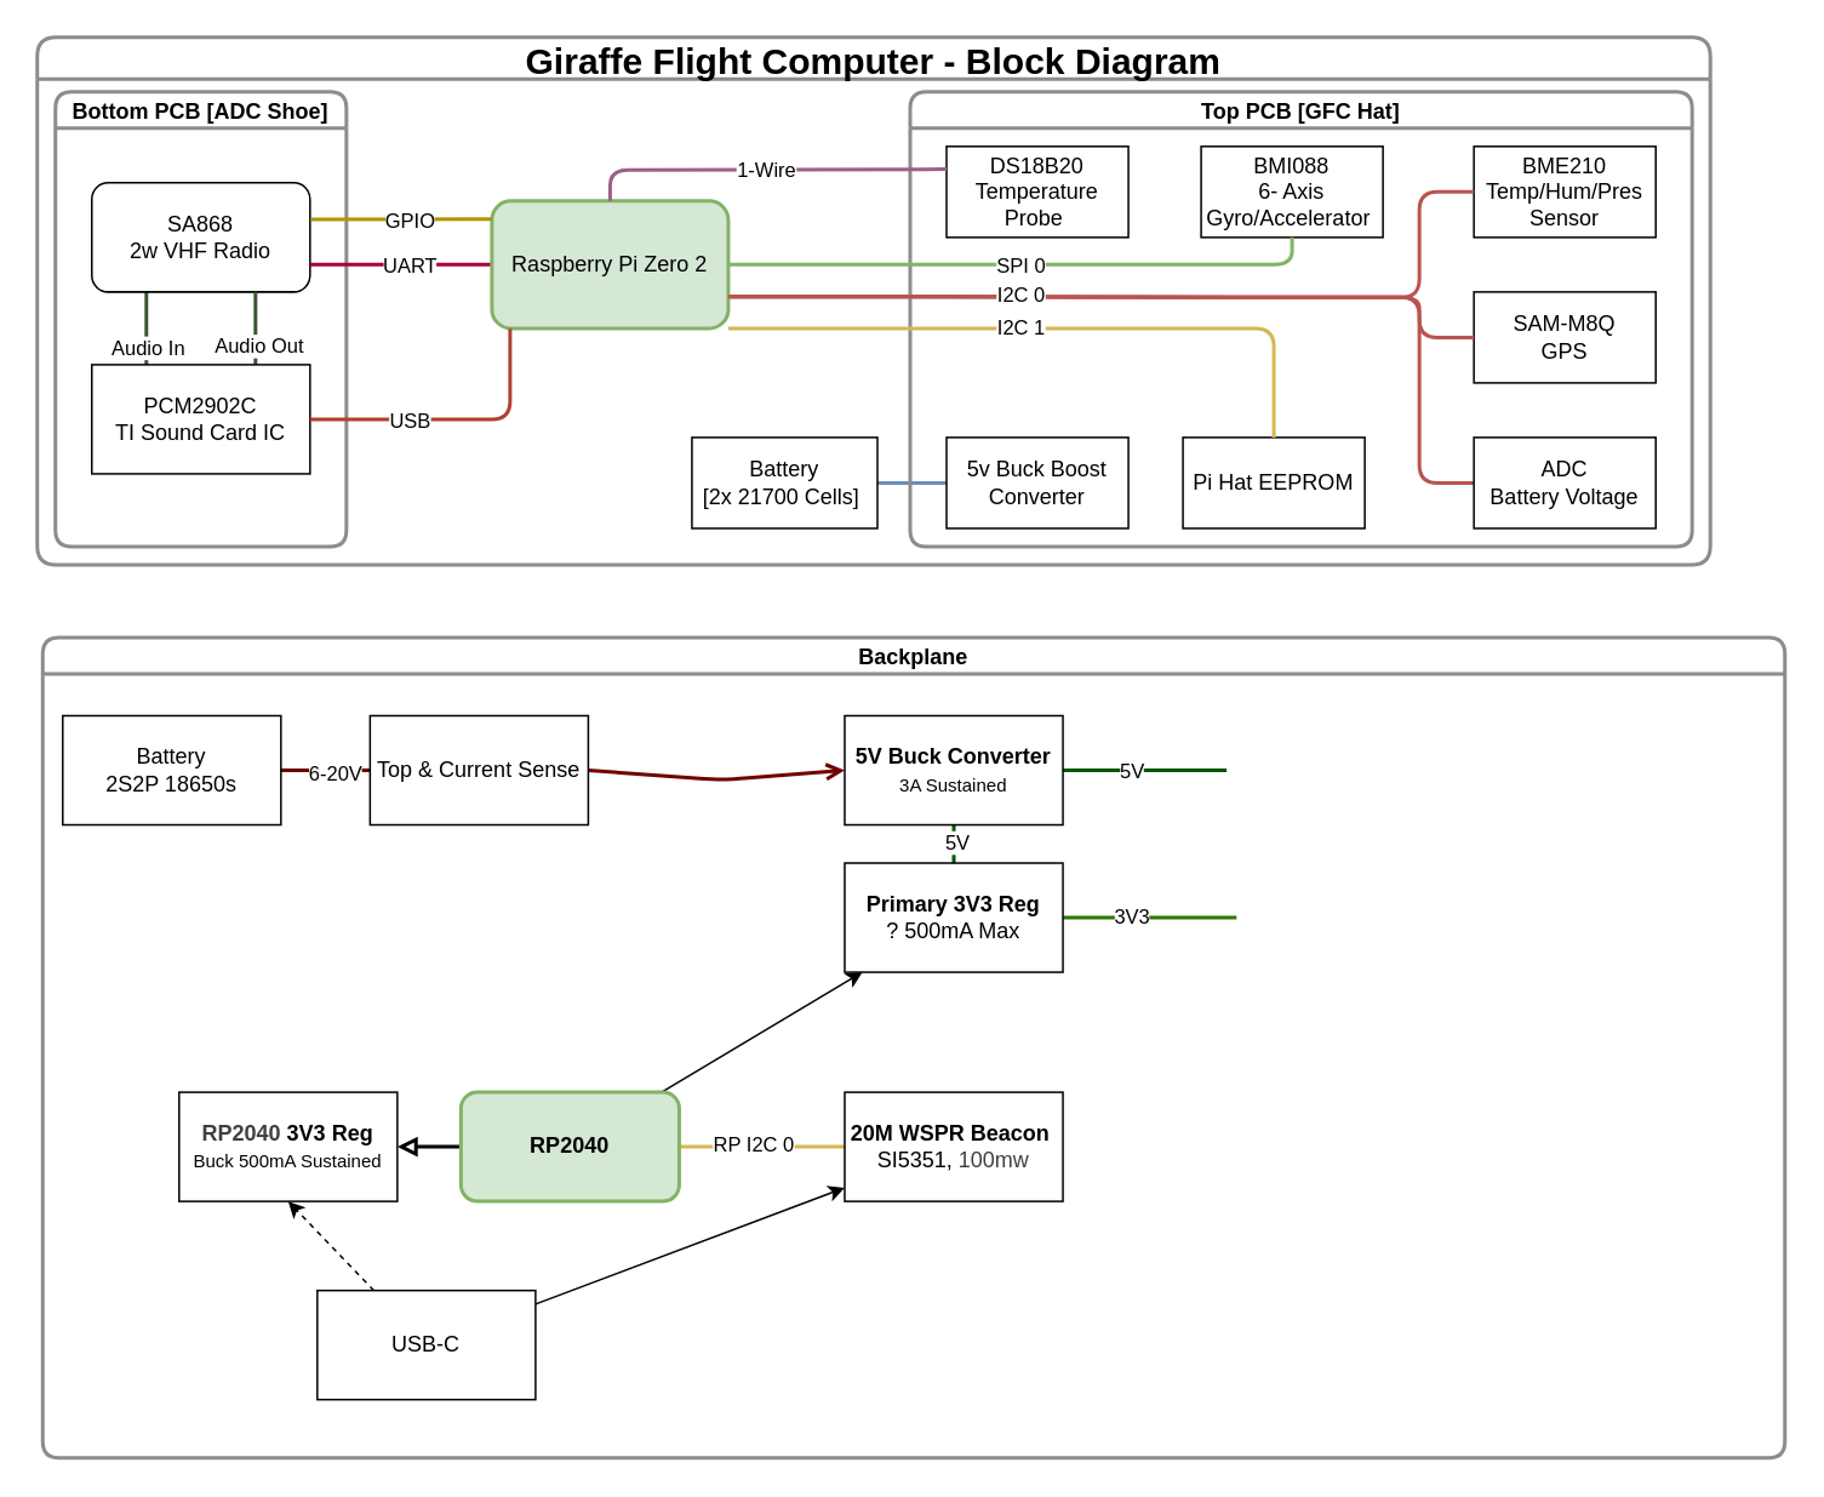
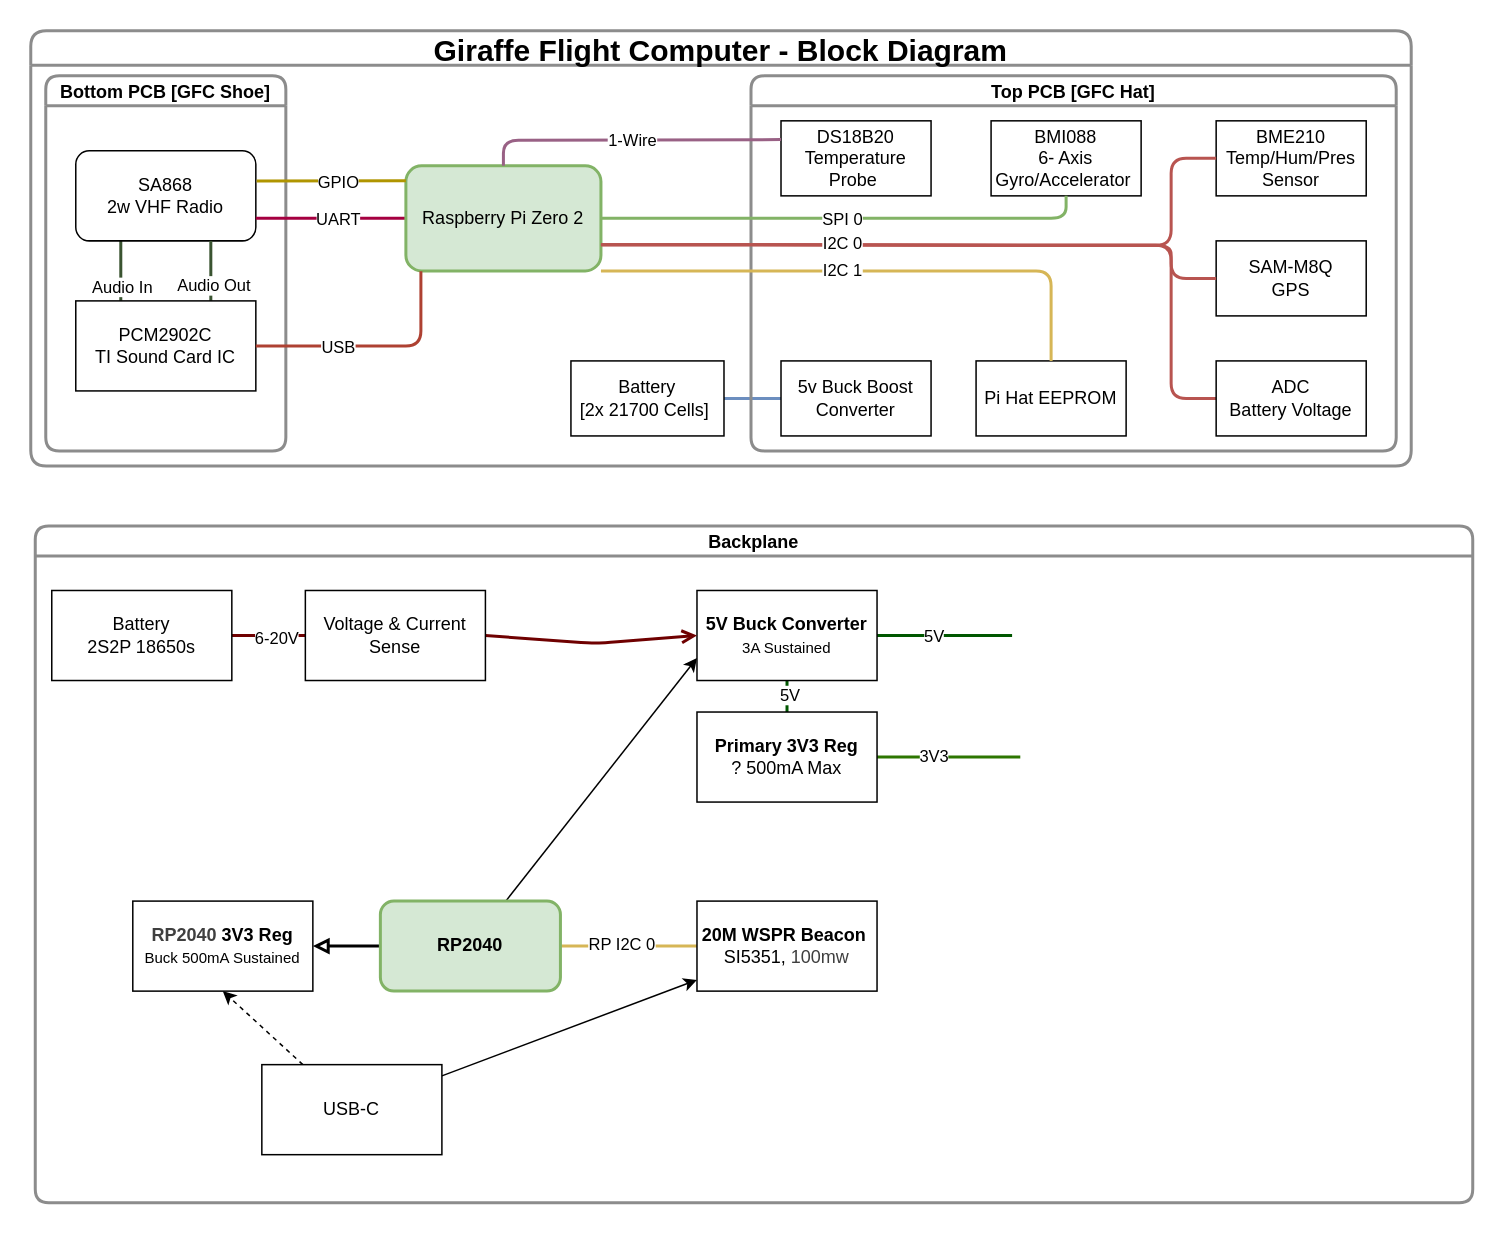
- <mxCell id="4" value="Bottom PCB [ADC Shoe]" style="swimlane;rounded=1;shadow=0;glass=0;sketch=0;fontSize=12;strokeColor=#8C8C8C;strokeWidth=2;startSize=20;" parent="2" vertex="1"><mxGeometry x="10" y="30" width="160" height="250" as="geometry" /></mxCell>
+ <mxCell id="4" value="Bottom PCB [GFC Shoe]" style="swimlane;rounded=1;shadow=0;glass=0;sketch=0;fontSize=12;strokeColor=#8C8C8C;strokeWidth=2;startSize=20;" parent="2" vertex="1"><mxGeometry x="10" y="30" width="160" height="250" as="geometry" /></mxCell>
- <mxCell id="47" value="Top &amp;amp; Current Sense" style="whiteSpace=wrap;html=1;" parent="37" vertex="1"><mxGeometry x="180" y="43" width="120" height="60" as="geometry" /></mxCell>
+ <mxCell id="47" value="Voltage &amp;amp; Current Sense" style="whiteSpace=wrap;html=1;" parent="37" vertex="1"><mxGeometry x="180" y="43" width="120" height="60" as="geometry" /></mxCell>
- <mxCell id="55" style="edgeStyle=none;html=1;" edge="1" parent="37" source="56" target="50"><mxGeometry relative="1" as="geometry" /></mxCell>
+ <mxCell id="55" style="edgeStyle=none;html=1;entryX=0;entryY=0.75;entryDx=0;entryDy=0;" edge="1" parent="37" source="56" target="42"><mxGeometry relative="1" as="geometry" /></mxCell>
- <mxCell id="51" value="&lt;div&gt;&lt;b style=&quot;background-color: transparent; color: rgb(63, 63, 63); scrollbar-color: light-dark(#e2e2e2, #4b4b4b)&lt;br/&gt;&#09;&#09;&#09;&#09;&#09;light-dark(#fbfbfb, var(--dark-panel-color));&quot;&gt;RP2040&amp;nbsp;&lt;/b&gt;&lt;b&gt;3V3 Reg&lt;/b&gt;&lt;/div&gt;&lt;div&gt;&lt;font style=&quot;font-size: 10px;&quot;&gt;Buck 500mA Sustained&lt;/font&gt;&lt;/div&gt;" style="whiteSpace=wrap;html=1;" parent="37" vertex="1"><mxGeometry x="75" y="250" width="120" height="60" as="geometry" /></mxCell>
+ <mxCell id="51" value="&lt;div&gt;&lt;b style=&quot;background-color: transparent; color: rgb(63, 63, 63); scrollbar-color: light-dark(#e2e2e2, #4b4b4b)&lt;br/&gt;&#09;&#09;&#09;&#09;&#09;light-dark(#fbfbfb, var(--dark-panel-color));&quot;&gt;RP2040&amp;nbsp;&lt;/b&gt;&lt;b&gt;3V3 Reg&lt;/b&gt;&lt;/div&gt;&lt;div&gt;&lt;font style=&quot;font-size: 10px;&quot;&gt;Buck 500mA Sustained&lt;/font&gt;&lt;/div&gt;" style="whiteSpace=wrap;html=1;" parent="37" vertex="1"><mxGeometry x="65" y="250" width="120" height="60" as="geometry" /></mxCell>
